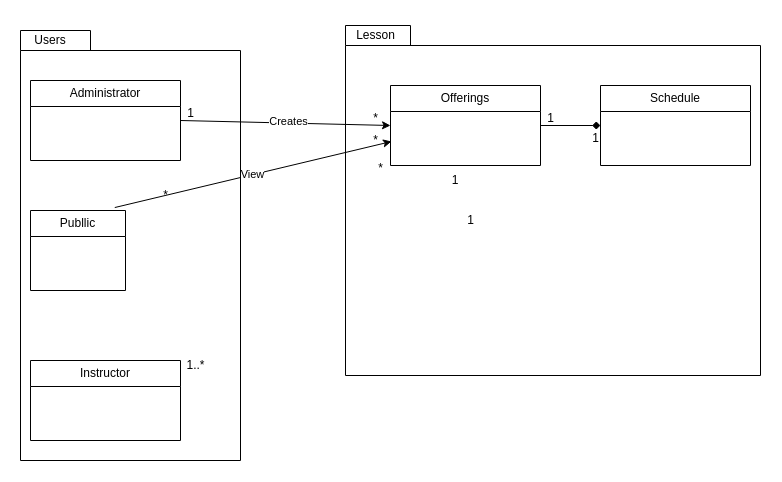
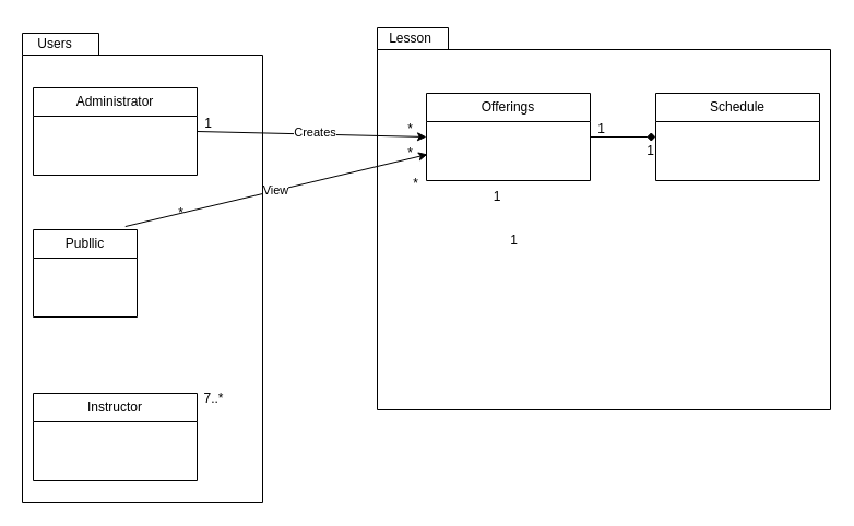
- <mxCell id="14" value="1..*" style="text;html=1;align=center;verticalAlign=middle;resizable=0;points=[];autosize=1;strokeColor=none;fillColor=none;" parent="1" vertex="1"><mxGeometry x="175" y="350" width="40" height="30" as="geometry" /></mxCell>
+ <mxCell id="14" value="7..*" style="text;html=1;align=center;verticalAlign=middle;resizable=0;points=[];autosize=1;strokeColor=none;fillColor=none;" parent="1" vertex="1"><mxGeometry x="175" y="350" width="40" height="30" as="geometry" /></mxCell>
